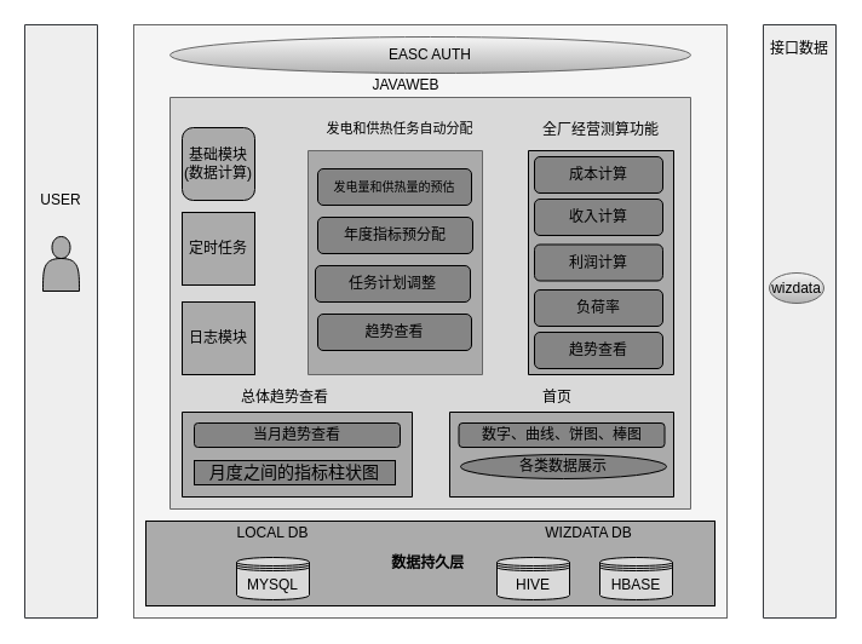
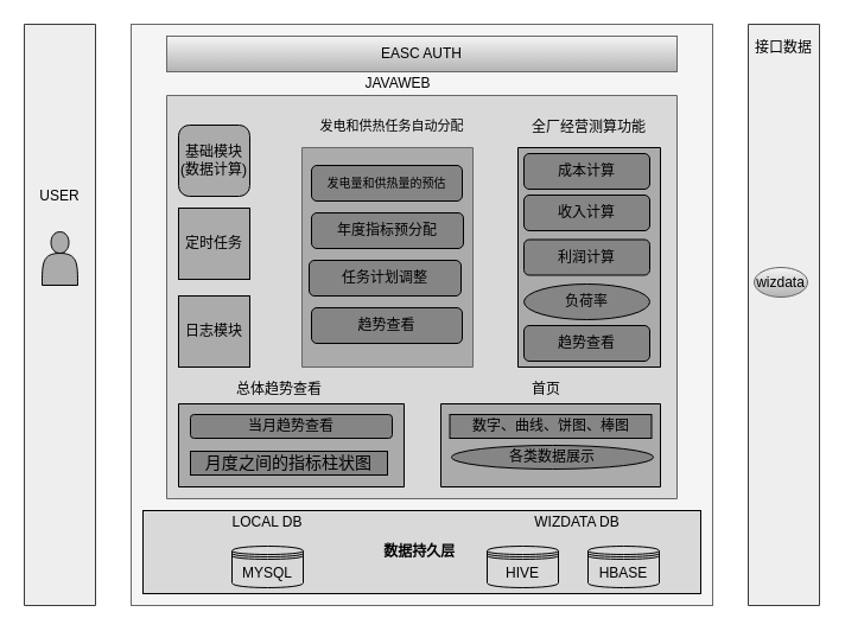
- <mxCell id="17" value="&lt;span&gt;EASC AUTH&lt;/span&gt;" style="ellipse;whiteSpace=wrap;html=1;gradientColor=#b3b3b3;fillColor=#f5f5f5;strokeColor=#666666;" vertex="1" parent="1"><mxGeometry x="140" y="30" width="430" height="30" as="geometry" /></mxCell>
+ <mxCell id="17" value="&lt;span&gt;EASC AUTH&lt;/span&gt;" style="rounded=0;whiteSpace=wrap;html=1;gradientColor=#b3b3b3;fillColor=#f5f5f5;strokeColor=#666666;" vertex="1" parent="1"><mxGeometry x="140" y="30" width="430" height="30" as="geometry" /></mxCell>
- <mxCell id="23" value="&lt;h4&gt;&lt;span style=&quot;font-weight: normal&quot;&gt;负荷率&lt;/span&gt;&lt;/h4&gt;" style="rounded=1;whiteSpace=wrap;html=1;fillColor=#858585;gradientColor=none;" vertex="1" parent="1"><mxGeometry x="441" y="239" width="106" height="30" as="geometry" /></mxCell>
+ <mxCell id="23" value="&lt;h4&gt;&lt;span style=&quot;font-weight: normal&quot;&gt;负荷率&lt;/span&gt;&lt;/h4&gt;" style="ellipse;whiteSpace=wrap;html=1;fillColor=#858585;gradientColor=none;" vertex="1" parent="1"><mxGeometry x="441" y="239" width="106" height="30" as="geometry" /></mxCell>
- <mxCell id="31" value="&lt;span&gt;数字、曲线、饼图、棒图&lt;/span&gt;&lt;br&gt;" style="rounded=1;whiteSpace=wrap;html=1;fillColor=#858585;gradientColor=none;" vertex="1" parent="1"><mxGeometry x="378.5" y="349" width="170" height="20" as="geometry" /></mxCell>
+ <mxCell id="31" value="&lt;span&gt;数字、曲线、饼图、棒图&lt;/span&gt;&lt;br&gt;" style="whiteSpace=wrap;html=1;fillColor=#858585;gradientColor=none;rounded=0;" vertex="1" parent="1"><mxGeometry x="378.5" y="349" width="170" height="20" as="geometry" /></mxCell>
- <mxCell id="3" value="&lt;div style=&quot;text-align: center&quot;&gt;&lt;b&gt;数据持久层&amp;nbsp;&lt;/b&gt;&lt;/div&gt;" style="rounded=0;whiteSpace=wrap;html=1;fillColor=#ababab;" parent="1" vertex="1"><mxGeometry x="120" y="430" width="470" height="70" as="geometry" /></mxCell>
+ <mxCell id="3" value="&lt;div style=&quot;text-align: center&quot;&gt;&lt;b&gt;数据持久层&amp;nbsp;&lt;/b&gt;&lt;/div&gt;" style="rounded=0;whiteSpace=wrap;html=1;fillColor=#D9D9D9;" parent="1" vertex="1"><mxGeometry x="120" y="430" width="470" height="70" as="geometry" /></mxCell>
